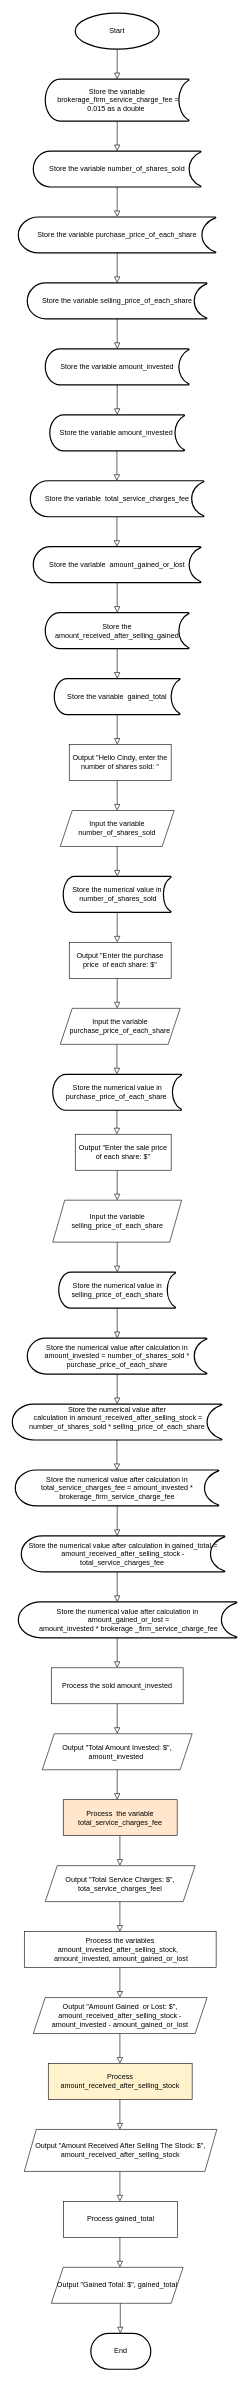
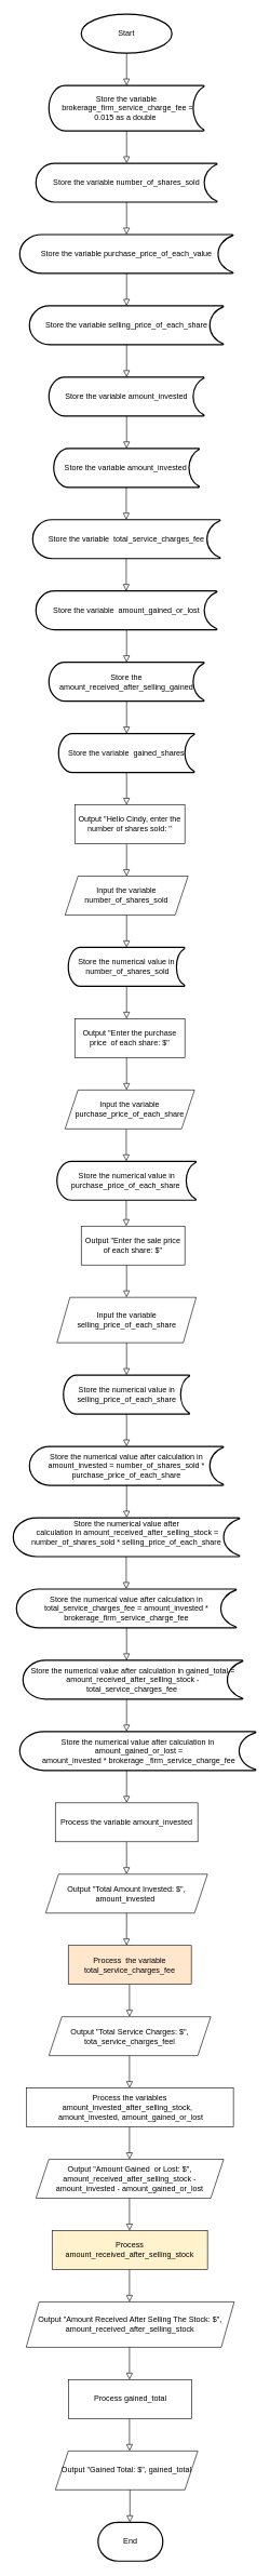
- <mxCell id="53" value="Store the variable purchase_price_of_each_share" style="strokeWidth=2;html=1;shape=mxgraph.flowchart.stored_data;whiteSpace=wrap;" vertex="1" parent="1"><mxGeometry x="30" y="360" width="330" height="60" as="geometry" /></mxCell>
+ <mxCell id="53" value="Store the variable purchase_price_of_each_value" style="strokeWidth=2;html=1;shape=mxgraph.flowchart.stored_data;whiteSpace=wrap;" vertex="1" parent="1"><mxGeometry x="30" y="360" width="330" height="60" as="geometry" /></mxCell>
- <mxCell id="59" value="Store the variable &amp;nbsp;gained_total" style="strokeWidth=2;html=1;shape=mxgraph.flowchart.stored_data;whiteSpace=wrap;" vertex="1" parent="1"><mxGeometry x="90" y="1130" width="210" height="60" as="geometry" /></mxCell>
+ <mxCell id="59" value="Store the variable &amp;nbsp;gained_shares" style="strokeWidth=2;html=1;shape=mxgraph.flowchart.stored_data;whiteSpace=wrap;" vertex="1" parent="1"><mxGeometry x="90" y="1130" width="210" height="60" as="geometry" /></mxCell>
- <mxCell id="33" value="Process the sold amount_invested" style="rounded=0;whiteSpace=wrap;html=1;" vertex="1" parent="1"><mxGeometry x="85" y="2780" width="220" height="60" as="geometry" /></mxCell>
+ <mxCell id="33" value="Process the variable amount_invested" style="rounded=0;whiteSpace=wrap;html=1;" vertex="1" parent="1"><mxGeometry x="85" y="2780" width="220" height="60" as="geometry" /></mxCell>
